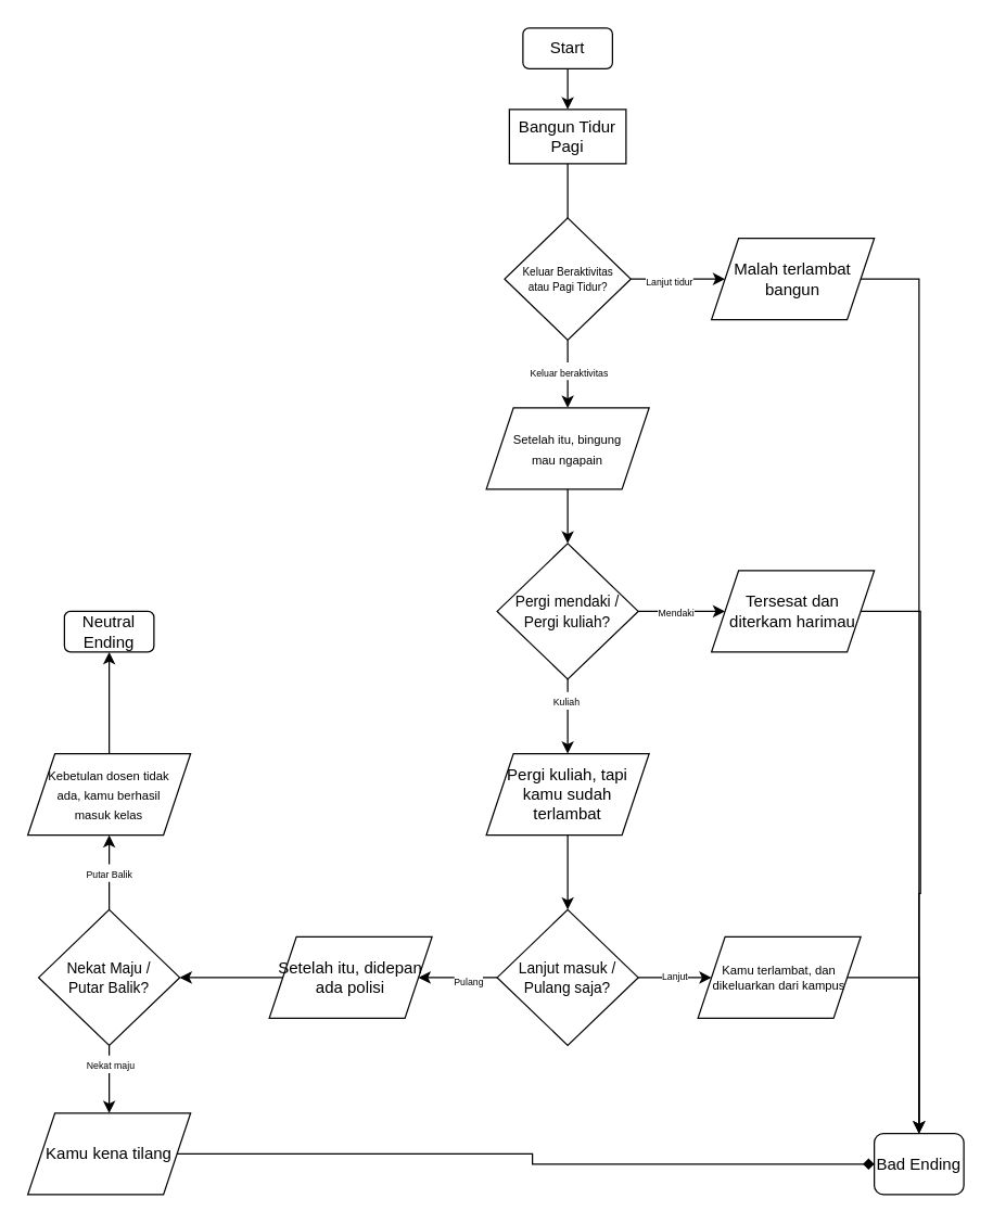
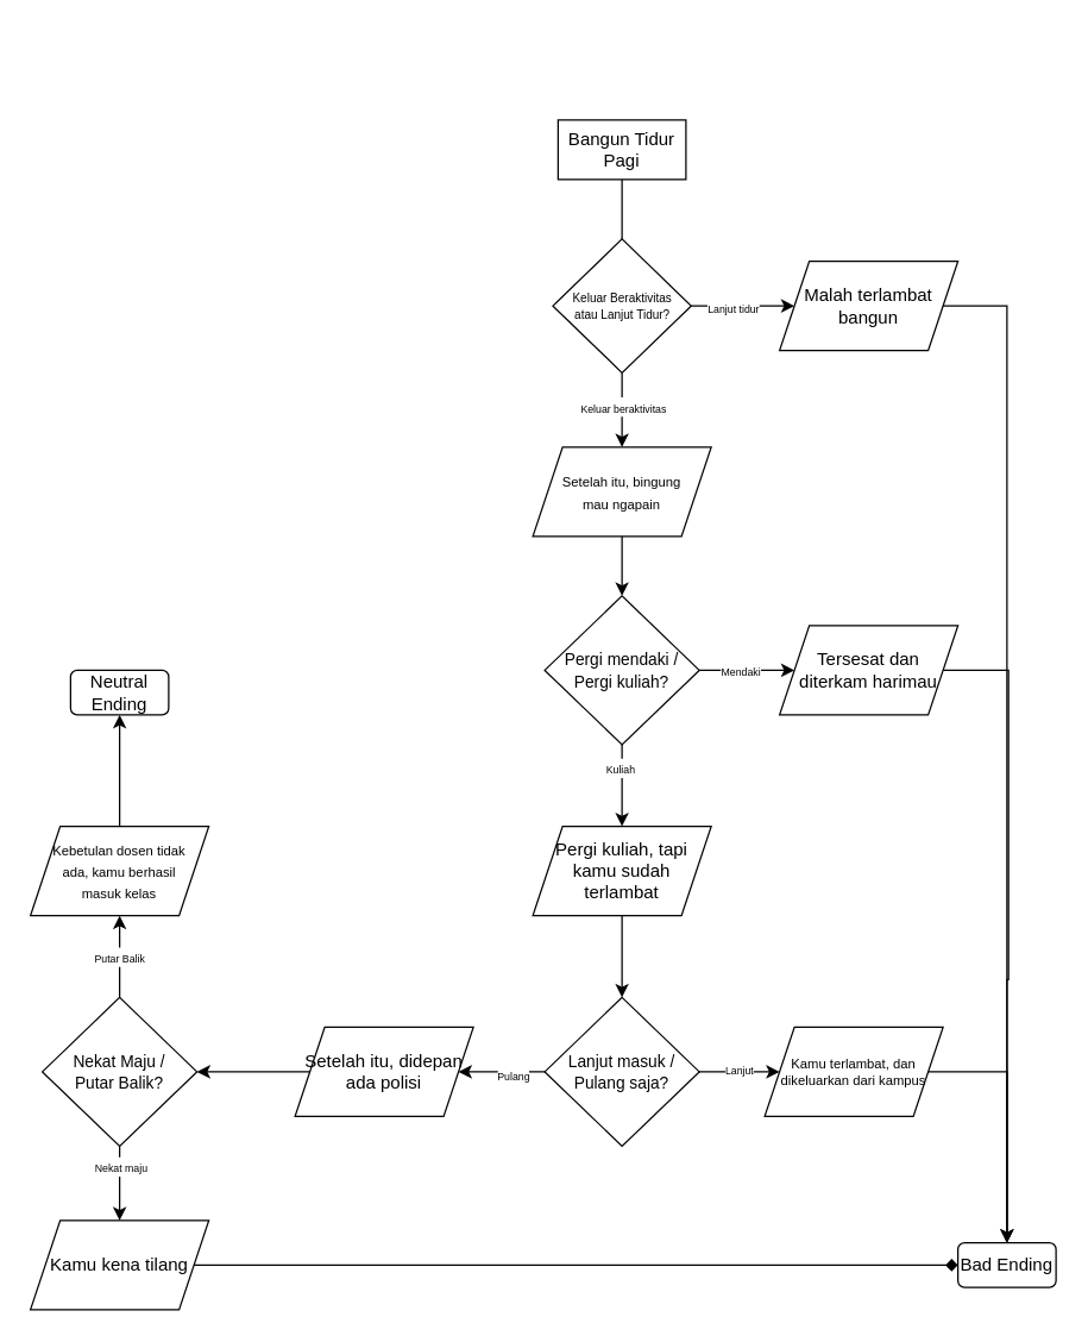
- <mxCell id="3" value="Start" style="rounded=1;whiteSpace=wrap;html=1;" vertex="1" parent="1"><mxGeometry x="385" y="20" width="66" height="30" as="geometry" /></mxCell>
- <mxCell id="2" style="edgeStyle=orthogonalEdgeStyle;rounded=0;orthogonalLoop=1;jettySize=auto;html=1;entryX=0.5;entryY=0;entryDx=0;entryDy=0;" edge="1" parent="1" source="3" target="5"><mxGeometry relative="1" as="geometry" /></mxCell>
- <mxCell id="10" value="&lt;p style=&quot;line-height: 80%;&quot;&gt;&lt;font style=&quot;font-size: 8px;&quot;&gt;Keluar Beraktivitas&lt;br&gt;atau Pagi Tidur?&lt;/font&gt;&lt;/p&gt;" style="rhombus;whiteSpace=wrap;html=1;" vertex="1" parent="1"><mxGeometry x="371.5" y="160" width="93" height="90" as="geometry" /></mxCell>
+ <mxCell id="10" value="&lt;p style=&quot;line-height: 80%;&quot;&gt;&lt;font style=&quot;font-size: 8px;&quot;&gt;Keluar Beraktivitas&lt;br&gt;atau Lanjut Tidur?&lt;/font&gt;&lt;/p&gt;" style="rhombus;whiteSpace=wrap;html=1;" vertex="1" parent="1"><mxGeometry x="371.5" y="160" width="93" height="90" as="geometry" /></mxCell>
- <mxCell id="42" value="Bad Ending" style="rounded=1;whiteSpace=wrap;html=1;" vertex="1" parent="1"><mxGeometry x="644" y="835" width="66" height="45" as="geometry" /></mxCell>
+ <mxCell id="42" value="Bad Ending" style="rounded=1;whiteSpace=wrap;html=1;" vertex="1" parent="1"><mxGeometry x="644" y="835" width="66" height="30" as="geometry" /></mxCell>
